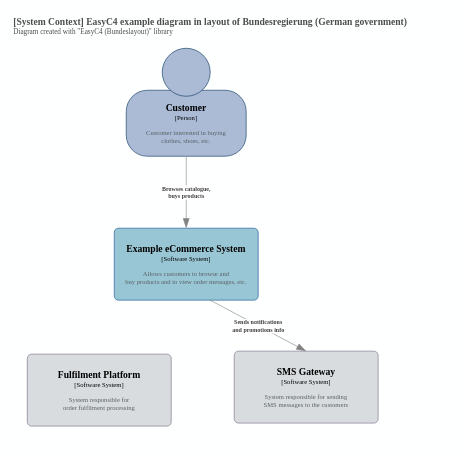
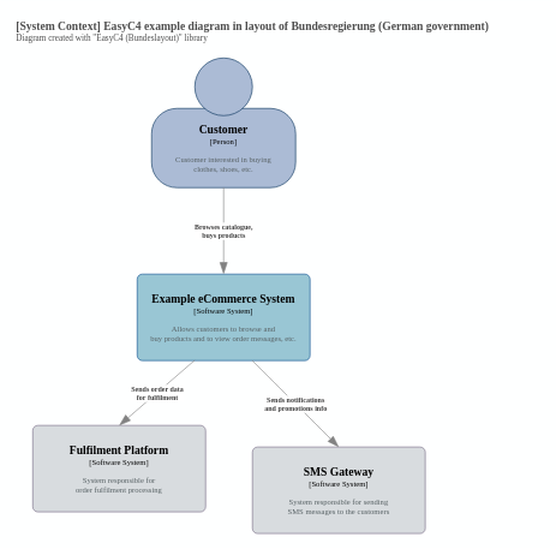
+ <mxCell id="6" value="&lt;div&gt;&lt;b&gt;Sends order data &#10;for fulfilment&lt;/b&gt;&lt;br&gt;&lt;/div&gt;" style="endArrow=blockThin;html=1;fontSize=10;fontColor=#404040;strokeWidth=1;endFill=1;strokeColor=#828282;elbow=vertical;metaEdit=1;backgroundOutline=0;editable=1;endSize=14;startSize=14;jumpStyle=arc;jumpSize=16;fontFamily=Calibri;entryX=0.5;entryY=0;entryDx=0;entryDy=0;entryPerimeter=0;exitX=0.333;exitY=0.996;exitDx=0;exitDy=0;exitPerimeter=0;" parent="1" source="3" target="4" edge="1"><mxGeometry width="50" height="50" relative="1" as="geometry"><mxPoint x="266" y="520" as="sourcePoint" /><mxPoint x="430" y="520" as="targetPoint" /></mxGeometry></mxCell>
- <mxCell id="5" value="&lt;font style=&quot;font-size: 16px&quot;&gt;&lt;b&gt;SMS Gateway&lt;/b&gt;&lt;/font&gt;&lt;br&gt;&lt;div&gt;&lt;font style=&quot;font-size: 11px&quot;&gt;[Software System]&lt;/font&gt;&lt;/div&gt;&lt;div style=&quot;font-size: 10px&quot;&gt;&lt;br&gt;&lt;/div&gt;&lt;div style=&quot;font-size: 11px&quot;&gt;&lt;font color=&quot;#576164&quot;&gt;System responsible for sending &#10;SMS messages to the customers&lt;/font&gt;&lt;/div&gt;" style="rounded=1;whiteSpace=wrap;html=1;fontColor=#000000;arcSize=6;metaEdit=1;points=[[0.25,0,0],[0.5,0,0],[0.75,0,0],[1,0.25,0],[1,0.5,0],[1,0.75,0],[0.75,1,0],[0.5,1,0],[0.25,1,0],[0,0.75,0],[0,0.5,0],[0,0.25,0]];resizable=0;editable=1;movableLabel=0;allowArrows=0;rotatable=0;fillColor=#D8DCDF;strokeColor=#736782;recursiveResize=0;expand=0;fontFamily=Calibri;" parent="1" vertex="1"><mxGeometry x="390" y="585" width="240" height="120" as="geometry" /></mxCell>
+ <mxCell id="5" value="&lt;font style=&quot;font-size: 16px&quot;&gt;&lt;b&gt;SMS Gateway&lt;/b&gt;&lt;/font&gt;&lt;br&gt;&lt;div&gt;&lt;font style=&quot;font-size: 11px&quot;&gt;[Software System]&lt;/font&gt;&lt;/div&gt;&lt;div style=&quot;font-size: 10px&quot;&gt;&lt;br&gt;&lt;/div&gt;&lt;div style=&quot;font-size: 11px&quot;&gt;&lt;font color=&quot;#576164&quot;&gt;System responsible for sending &#10;SMS messages to the customers&lt;/font&gt;&lt;/div&gt;" style="rounded=1;whiteSpace=wrap;html=1;fontColor=#000000;arcSize=6;metaEdit=1;points=[[0.25,0,0],[0.5,0,0],[0.75,0,0],[1,0.25,0],[1,0.5,0],[1,0.75,0],[0.75,1,0],[0.5,1,0],[0.25,1,0],[0,0.75,0],[0,0.5,0],[0,0.25,0]];resizable=0;editable=1;movableLabel=0;allowArrows=0;rotatable=0;fillColor=#D8DCDF;strokeColor=#736782;recursiveResize=0;expand=0;fontFamily=Calibri;" parent="1" vertex="1"><mxGeometry x="350" y="620" width="240" height="120" as="geometry" /></mxCell>
